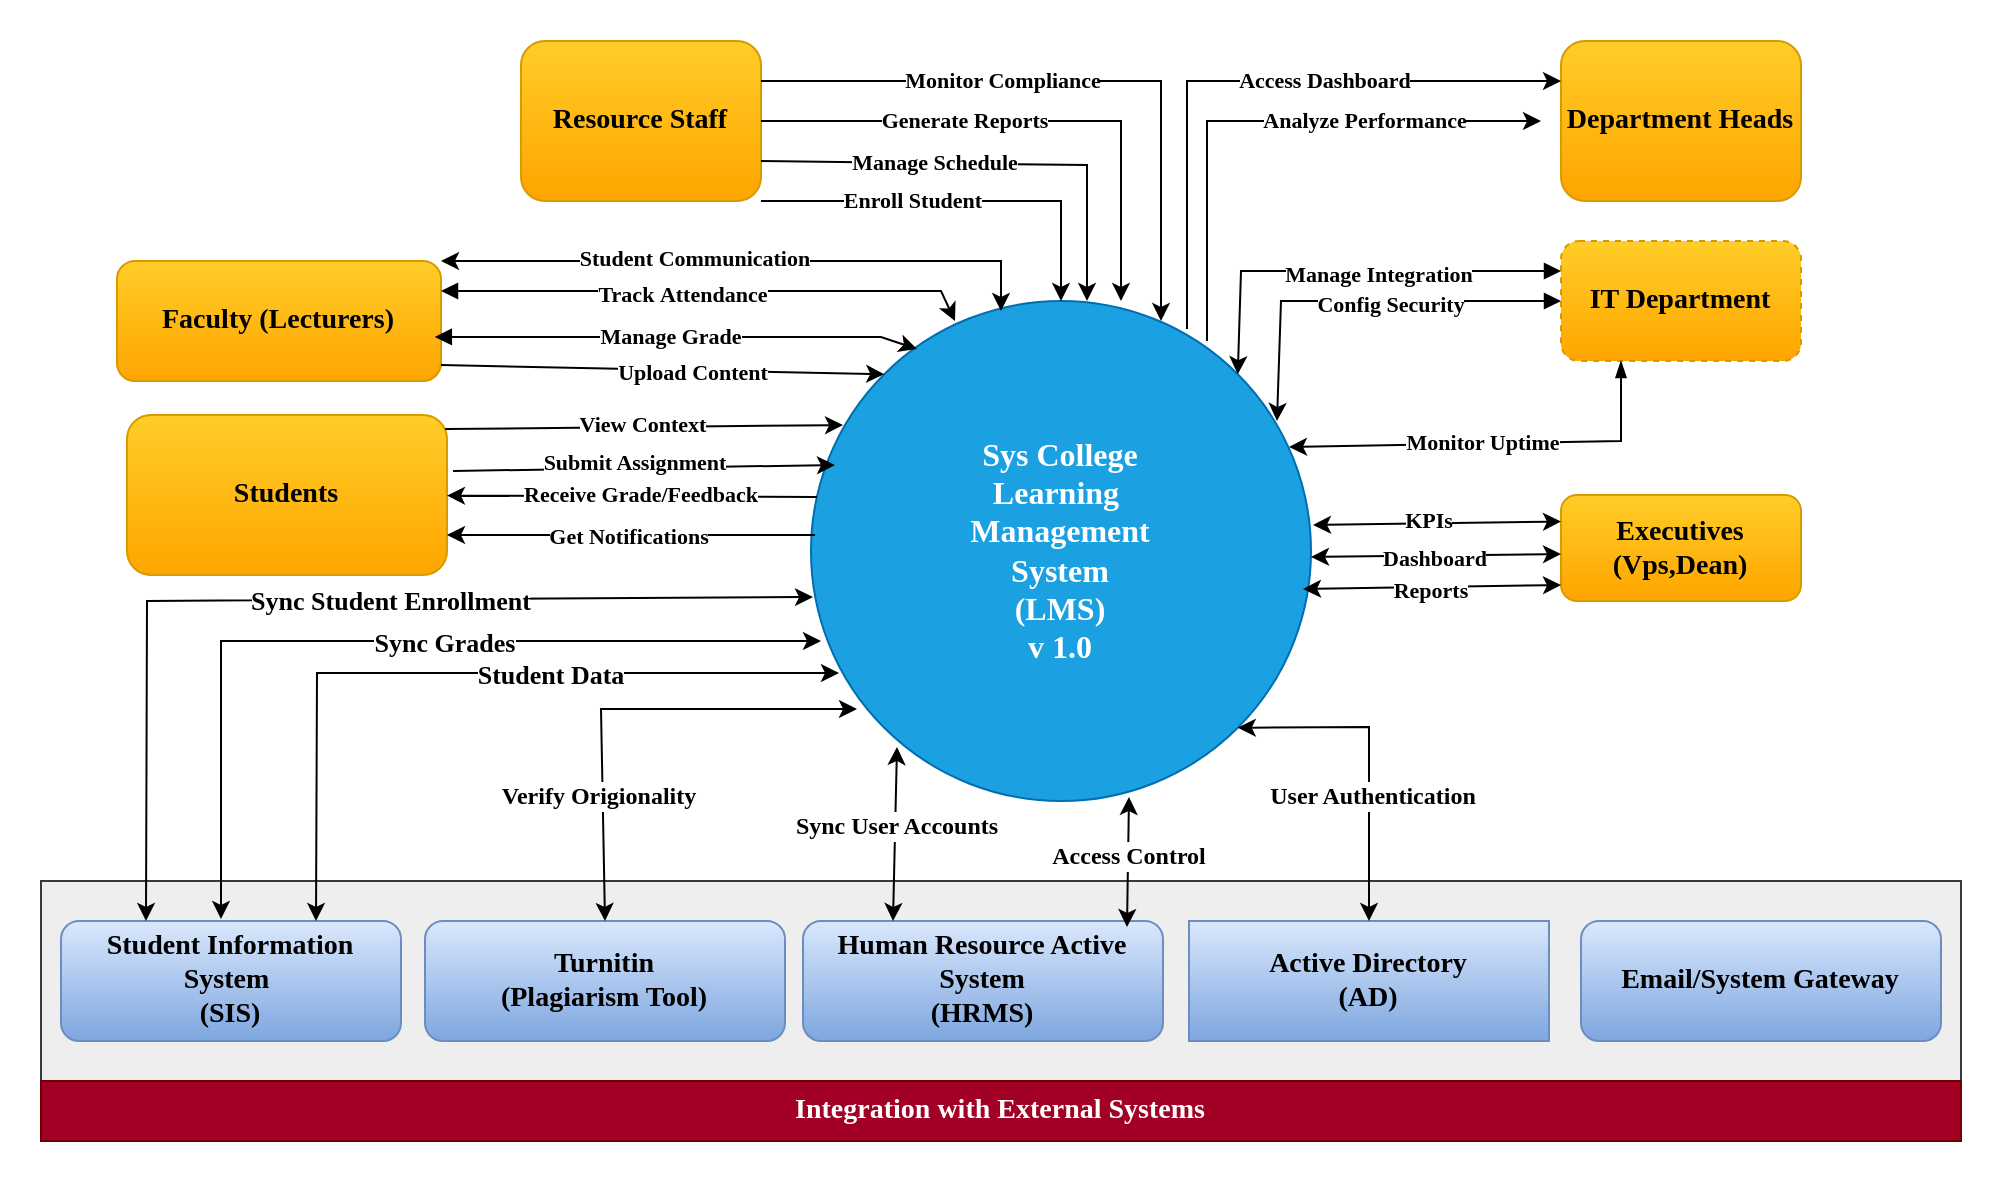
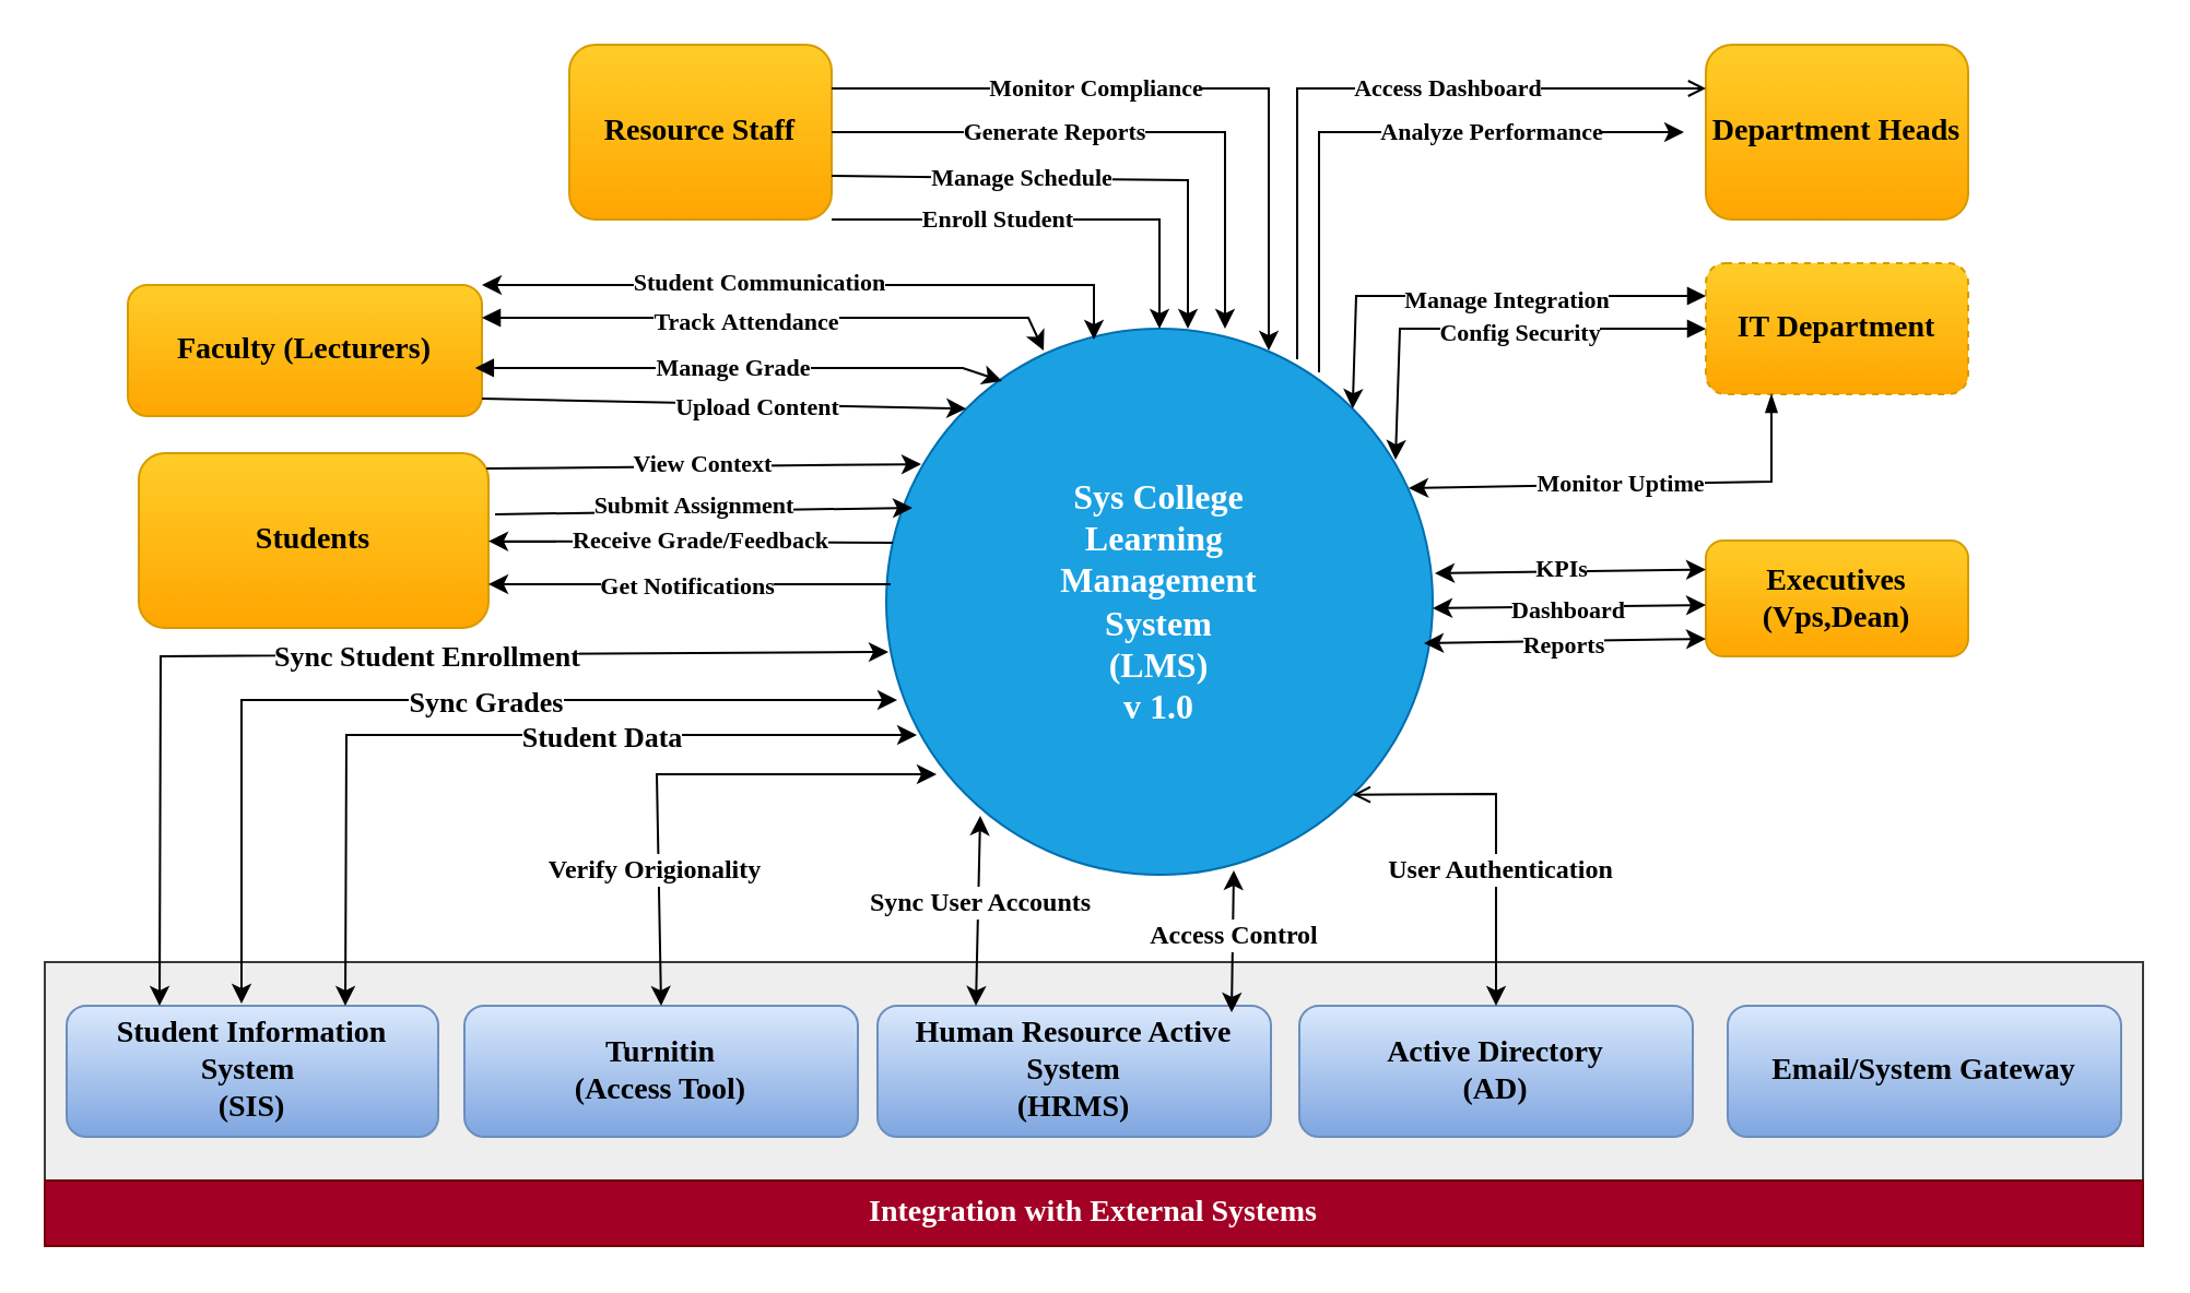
- <mxCell id="33" value="" style="endArrow=classic;html=1;rounded=0;exitX=0.752;exitY=0.056;exitDx=0;exitDy=0;exitPerimeter=0;entryX=0;entryY=0.25;entryDx=0;entryDy=0;" parent="1" source="2" target="6" edge="1"><mxGeometry width="50" height="50" relative="1" as="geometry"><mxPoint x="660" y="190" as="sourcePoint" /><mxPoint x="710" y="140" as="targetPoint" /><Array as="points"><mxPoint x="593" y="40" /></Array></mxGeometry></mxCell>
+ <mxCell id="33" value="" style="endArrow=open;html=1;rounded=0;exitX=0.752;exitY=0.056;exitDx=0;exitDy=0;exitPerimeter=0;entryX=0;entryY=0.25;entryDx=0;entryDy=0;" parent="1" source="2" target="6" edge="1"><mxGeometry width="50" height="50" relative="1" as="geometry"><mxPoint x="660" y="190" as="sourcePoint" /><mxPoint x="710" y="140" as="targetPoint" /><Array as="points"><mxPoint x="593" y="40" /></Array></mxGeometry></mxCell>
- <mxCell id="68" value="" style="endArrow=classic;startArrow=classic;html=1;rounded=0;exitX=0.5;exitY=0;exitDx=0;exitDy=0;entryX=1;entryY=1;entryDx=0;entryDy=0;" edge="1" parent="1" source="53" target="2"><mxGeometry width="50" height="50" relative="1" as="geometry"><mxPoint x="670" y="410" as="sourcePoint" /><mxPoint x="690" y="320" as="targetPoint" /><Array as="points"><mxPoint x="684" y="363" /></Array></mxGeometry></mxCell>
+ <mxCell id="68" value="" style="endArrow=open;startArrow=classic;html=1;rounded=0;exitX=0.5;exitY=0;exitDx=0;exitDy=0;entryX=1;entryY=1;entryDx=0;entryDy=0;" edge="1" parent="1" source="53" target="2"><mxGeometry width="50" height="50" relative="1" as="geometry"><mxPoint x="670" y="410" as="sourcePoint" /><mxPoint x="690" y="320" as="targetPoint" /><Array as="points"><mxPoint x="684" y="363" /></Array></mxGeometry></mxCell>
- <mxCell id="55" value="&lt;font face=&quot;Verdana&quot;&gt;&lt;span style=&quot;font-size: 14px;&quot;&gt;&lt;b&gt;Turnitin&lt;br&gt;(Plagiarism Tool)&lt;/b&gt;&lt;/span&gt;&lt;/font&gt;" style="rounded=1;whiteSpace=wrap;html=1;fillColor=#dae8fc;strokeColor=#6c8ebf;gradientColor=#7ea6e0;" parent="1" vertex="1"><mxGeometry x="212" y="460" width="180" height="60" as="geometry" /></mxCell>
+ <mxCell id="55" value="&lt;font face=&quot;Verdana&quot;&gt;&lt;span style=&quot;font-size: 14px;&quot;&gt;&lt;b&gt;Turnitin&lt;br&gt;(Access Tool)&lt;/b&gt;&lt;/span&gt;&lt;/font&gt;" style="rounded=1;whiteSpace=wrap;html=1;fillColor=#dae8fc;strokeColor=#6c8ebf;gradientColor=#7ea6e0;" parent="1" vertex="1"><mxGeometry x="212" y="460" width="180" height="60" as="geometry" /></mxCell>
- <mxCell id="53" value="&lt;font face=&quot;Verdana&quot;&gt;&lt;span style=&quot;font-size: 14px;&quot;&gt;&lt;b&gt;Active Directory&lt;/b&gt;&lt;/span&gt;&lt;/font&gt;&lt;div&gt;&lt;b style=&quot;font-size: 14px; font-family: Verdana; background-color: transparent; color: light-dark(rgb(0, 0, 0), rgb(255, 255, 255));&quot;&gt;(AD)&lt;/b&gt;&lt;/div&gt;" style="whiteSpace=wrap;html=1;fillColor=#dae8fc;strokeColor=#6c8ebf;gradientColor=#7ea6e0;rounded=0;" parent="1" vertex="1"><mxGeometry x="594" y="460" width="180" height="60" as="geometry" /></mxCell>
+ <mxCell id="53" value="&lt;font face=&quot;Verdana&quot;&gt;&lt;span style=&quot;font-size: 14px;&quot;&gt;&lt;b&gt;Active Directory&lt;/b&gt;&lt;/span&gt;&lt;/font&gt;&lt;div&gt;&lt;b style=&quot;font-size: 14px; font-family: Verdana; background-color: transparent; color: light-dark(rgb(0, 0, 0), rgb(255, 255, 255));&quot;&gt;(AD)&lt;/b&gt;&lt;/div&gt;" style="rounded=1;whiteSpace=wrap;html=1;fillColor=#dae8fc;strokeColor=#6c8ebf;gradientColor=#7ea6e0;" parent="1" vertex="1"><mxGeometry x="594" y="460" width="180" height="60" as="geometry" /></mxCell>
